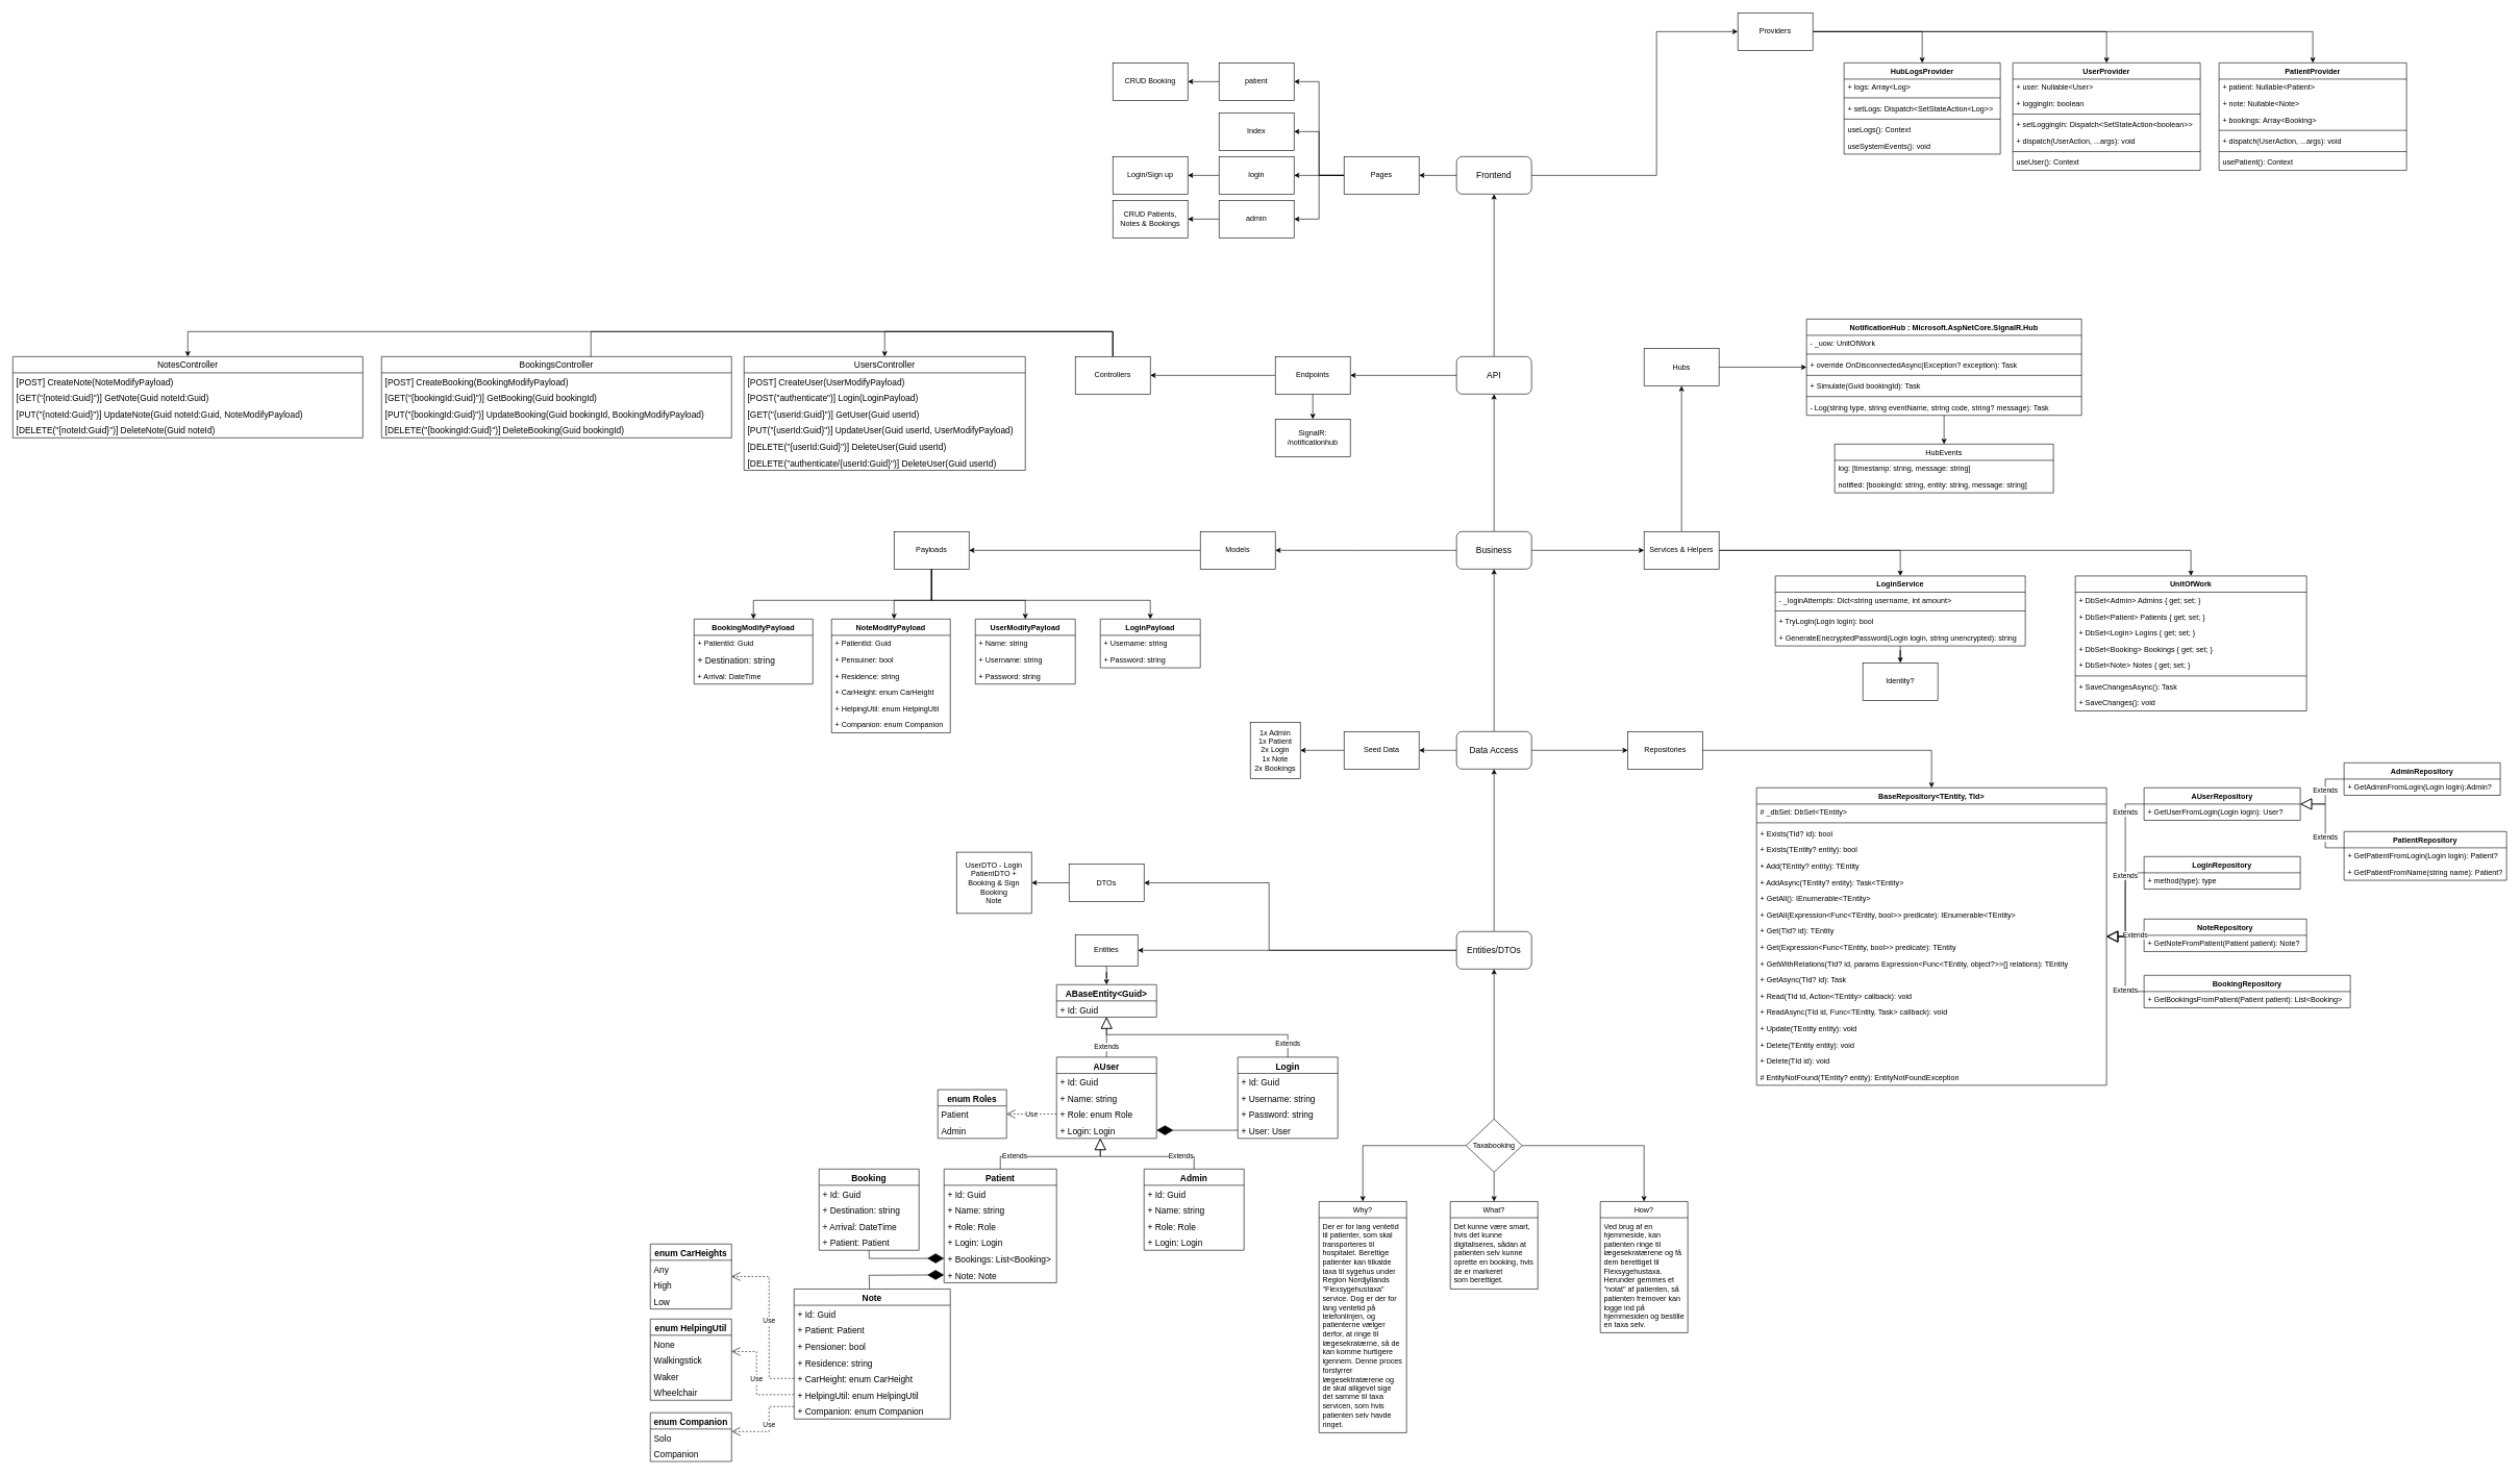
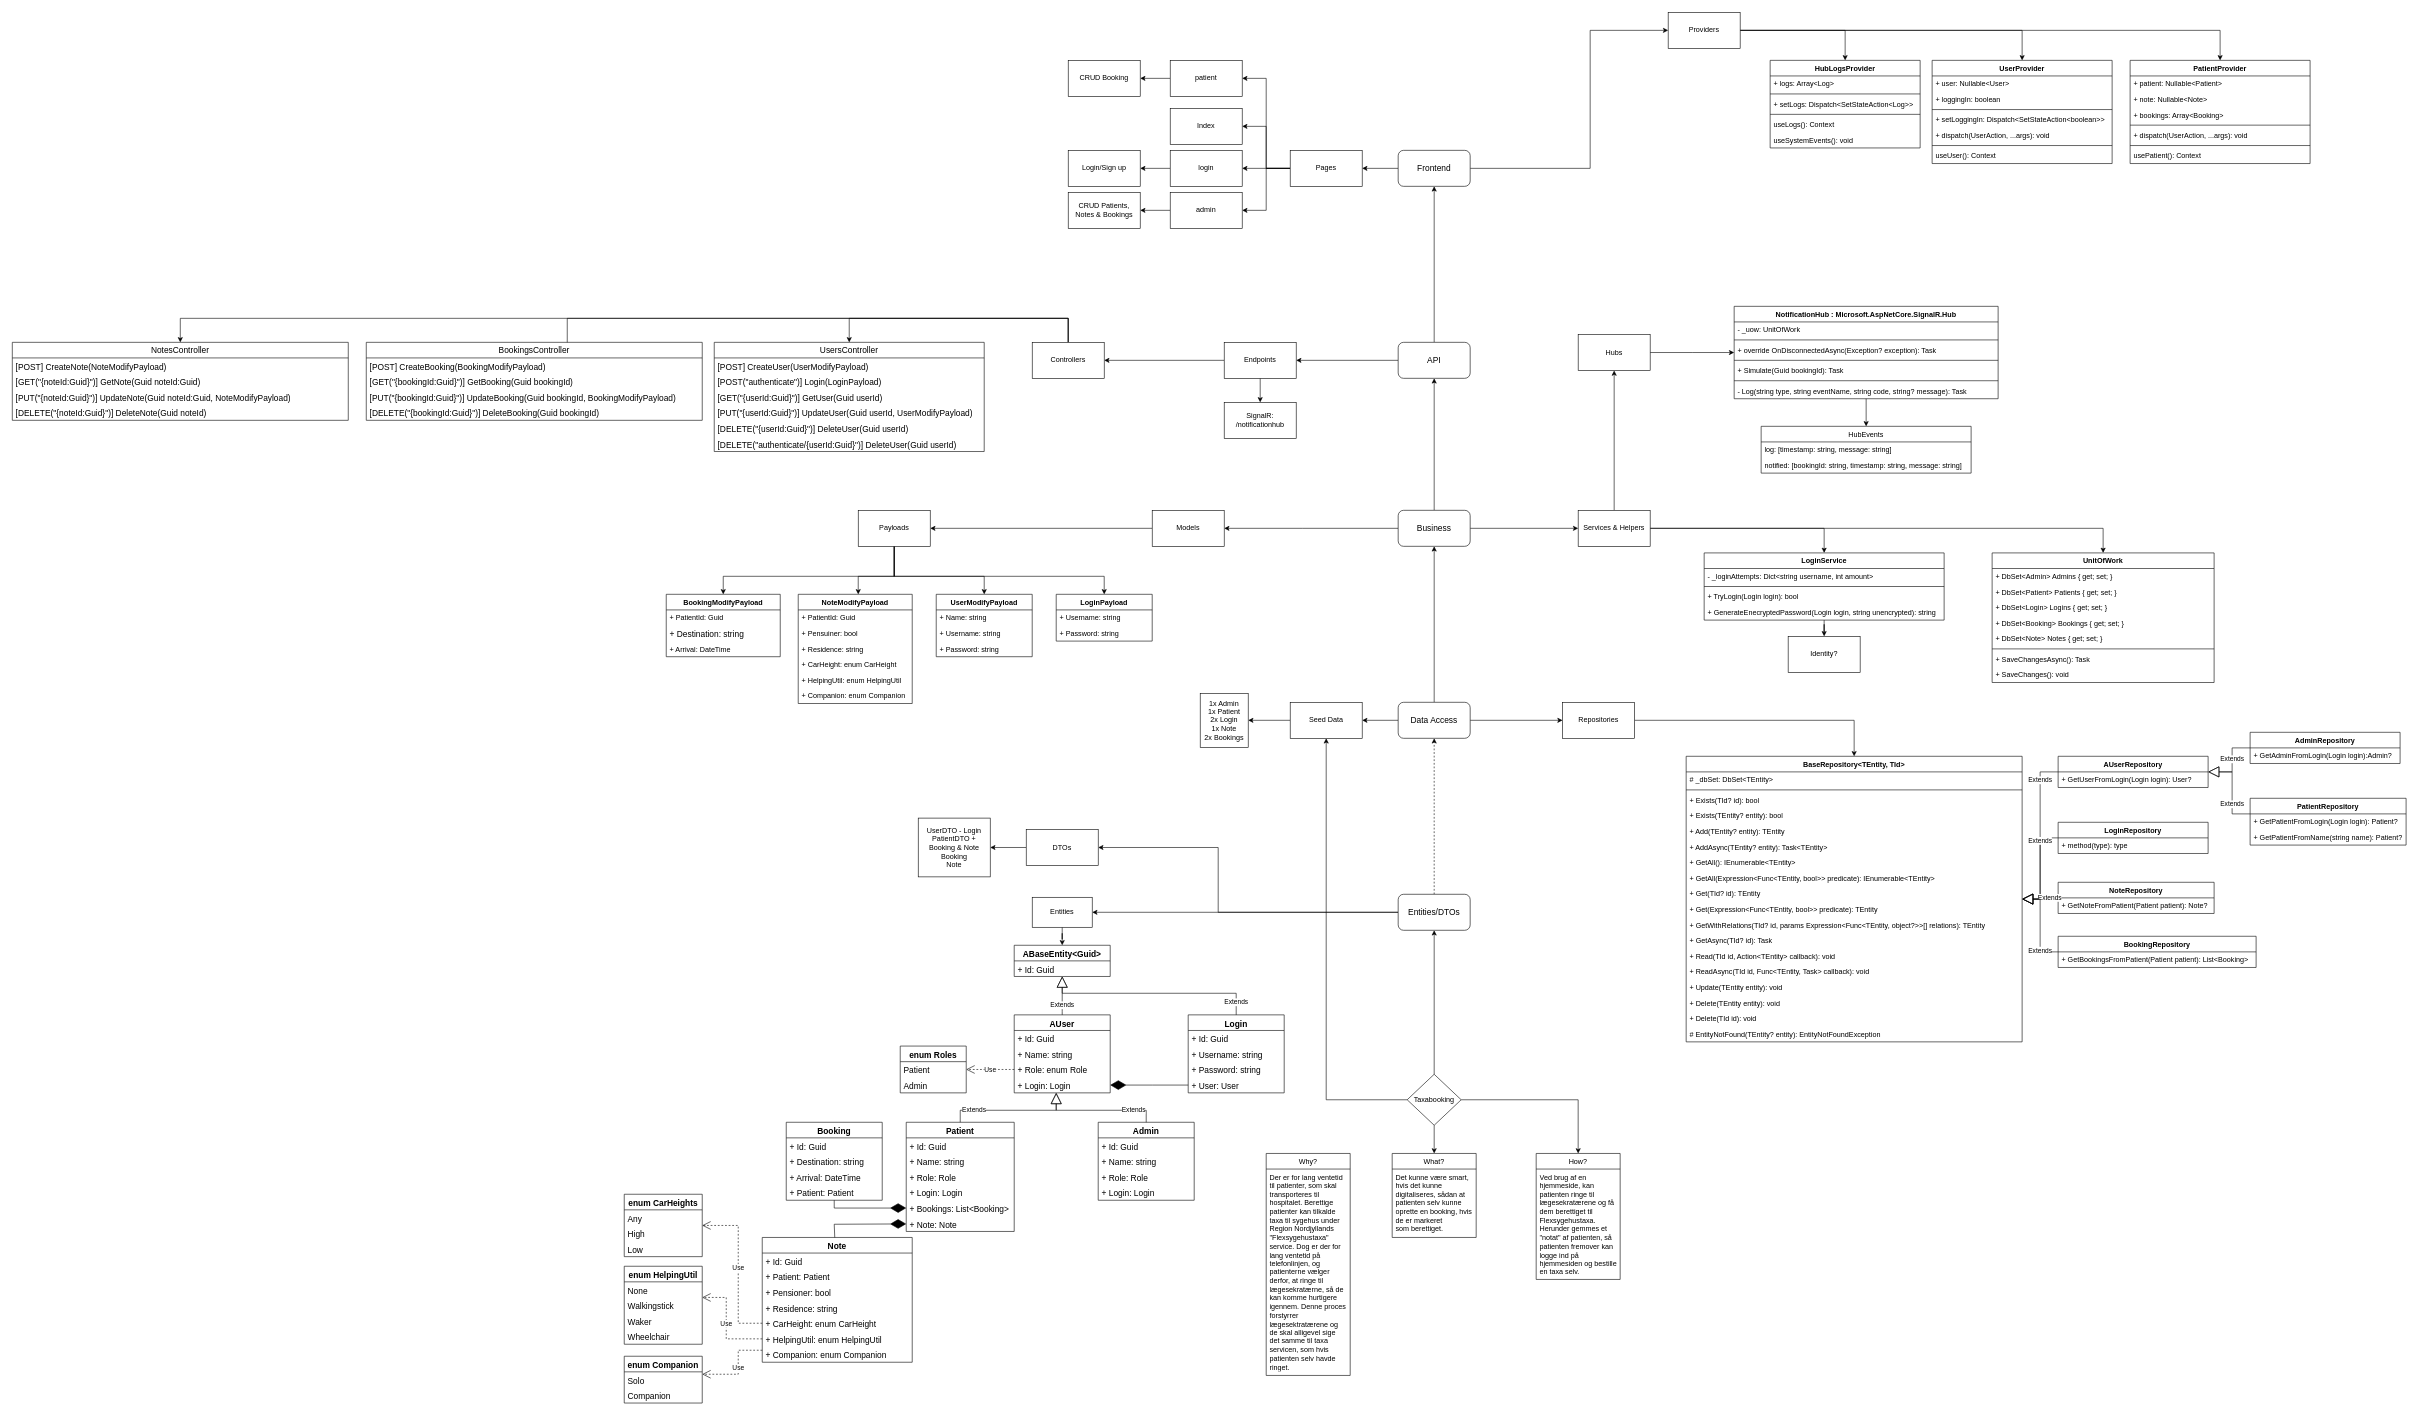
- <mxCell id="235" value="notified: [bookingId: string, entity: string, message: string]" style="text;strokeColor=none;fillColor=none;align=left;verticalAlign=top;spacingLeft=4;spacingRight=4;overflow=hidden;rotatable=0;points=[[0,0.5],[1,0.5]];portConstraint=eastwest;" parent="233" vertex="1"><mxGeometry y="52" width="350" height="26" as="geometry" /></mxCell>
+ <mxCell id="235" value="notified: [bookingId: string, timestamp: string, message: string]" style="text;strokeColor=none;fillColor=none;align=left;verticalAlign=top;spacingLeft=4;spacingRight=4;overflow=hidden;rotatable=0;points=[[0,0.5],[1,0.5]];portConstraint=eastwest;" parent="233" vertex="1"><mxGeometry y="52" width="350" height="26" as="geometry" /></mxCell>
- <mxCell id="16" value="" style="edgeStyle=orthogonalEdgeStyle;rounded=0;orthogonalLoop=1;jettySize=auto;html=1;fontSize=14;" parent="1" source="19" target="15" edge="1"><mxGeometry relative="1" as="geometry" /></mxCell>
+ <mxCell id="16" value="" style="edgeStyle=orthogonalEdgeStyle;rounded=0;orthogonalLoop=1;jettySize=auto;html=1;fontSize=14;dashed=1;" parent="1" source="19" target="15" edge="1"><mxGeometry relative="1" as="geometry" /></mxCell>
- <mxCell id="232" value="UserDTO - Login&lt;br&gt;PatientDTO + Booking &amp;amp; Sign&lt;br&gt;Booking&lt;br&gt;Note" style="whiteSpace=wrap;html=1;" parent="1" vertex="1"><mxGeometry x="1530" y="1363" width="120" height="98" as="geometry" /></mxCell>
+ <mxCell id="232" value="UserDTO - Login&lt;br&gt;PatientDTO + Booking &amp;amp; Note&lt;br&gt;Booking&lt;br&gt;Note" style="whiteSpace=wrap;html=1;" parent="1" vertex="1"><mxGeometry x="1530" y="1363" width="120" height="98" as="geometry" /></mxCell>
- <mxCell id="2" style="edgeStyle=orthogonalEdgeStyle;rounded=0;orthogonalLoop=1;jettySize=auto;html=1;" parent="1" source="5" target="6" edge="1"><mxGeometry relative="1" as="geometry" /></mxCell>
+ <mxCell id="2" style="edgeStyle=orthogonalEdgeStyle;rounded=0;orthogonalLoop=1;jettySize=auto;html=1;" parent="1" source="5" target="36" edge="1"><mxGeometry relative="1" as="geometry" /></mxCell>
